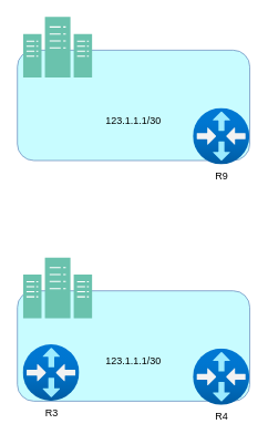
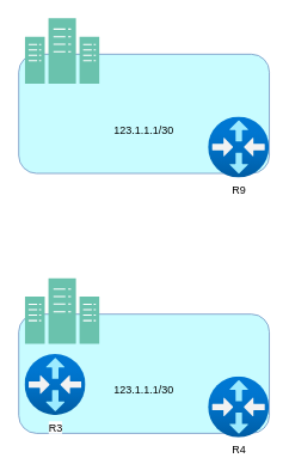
- <mxCell id="7" value="&lt;span style=&quot;text-wrap-mode: wrap;&quot;&gt;R3&lt;/span&gt;" style="image;aspect=fixed;html=1;points=[];align=center;fontSize=12;image=img/lib/azure2/networking/Virtual_Router.svg;fontColor=light-dark(#000000,#000000);labelBackgroundColor=light-dark(#FFFFFF,#FBFBFB);" vertex="1" parent="1"><mxGeometry x="27" y="415" width="68" height="68" as="geometry" /></mxCell>
+ <mxCell id="7" value="&lt;span style=&quot;text-wrap-mode: wrap;&quot;&gt;R3&lt;/span&gt;" style="image;aspect=fixed;html=1;points=[];align=center;fontSize=12;image=img/lib/azure2/networking/Virtual_Router.svg;fontColor=light-dark(#000000,#000000);labelBackgroundColor=light-dark(#FFFFFF,#FBFBFB);" vertex="1" parent="1"><mxGeometry x="27" y="395" width="68" height="68" as="geometry" /></mxCell>
